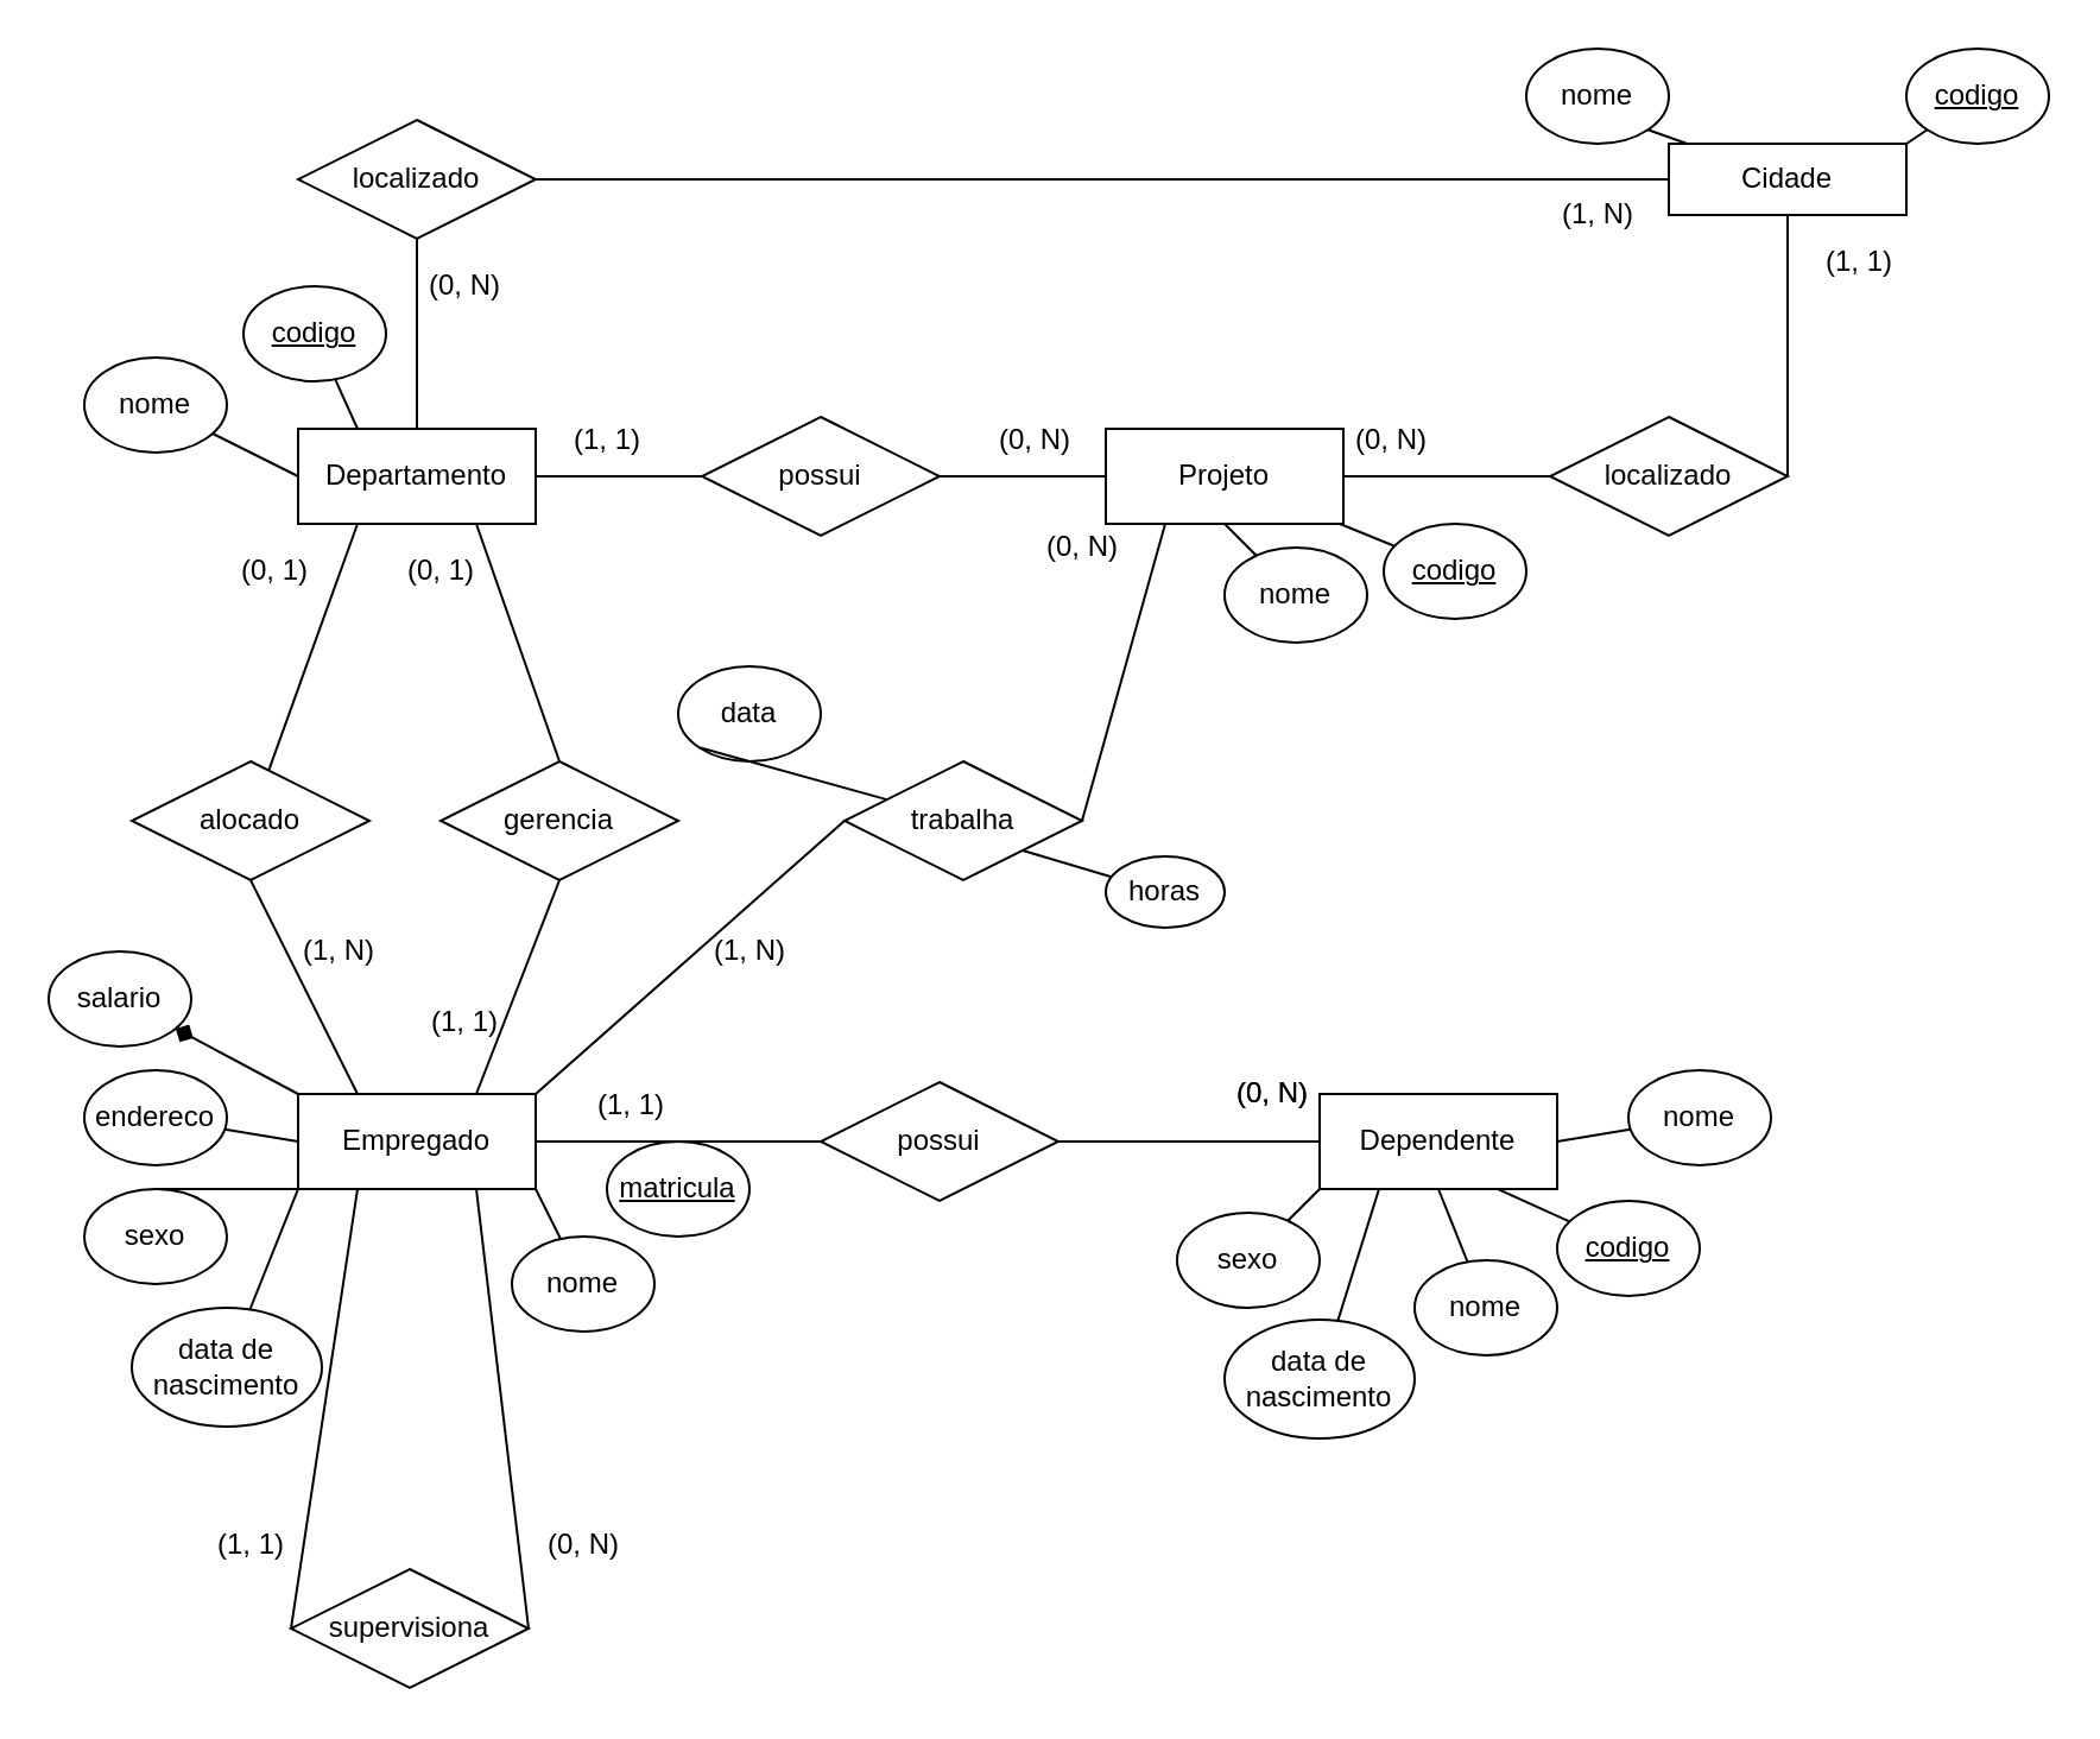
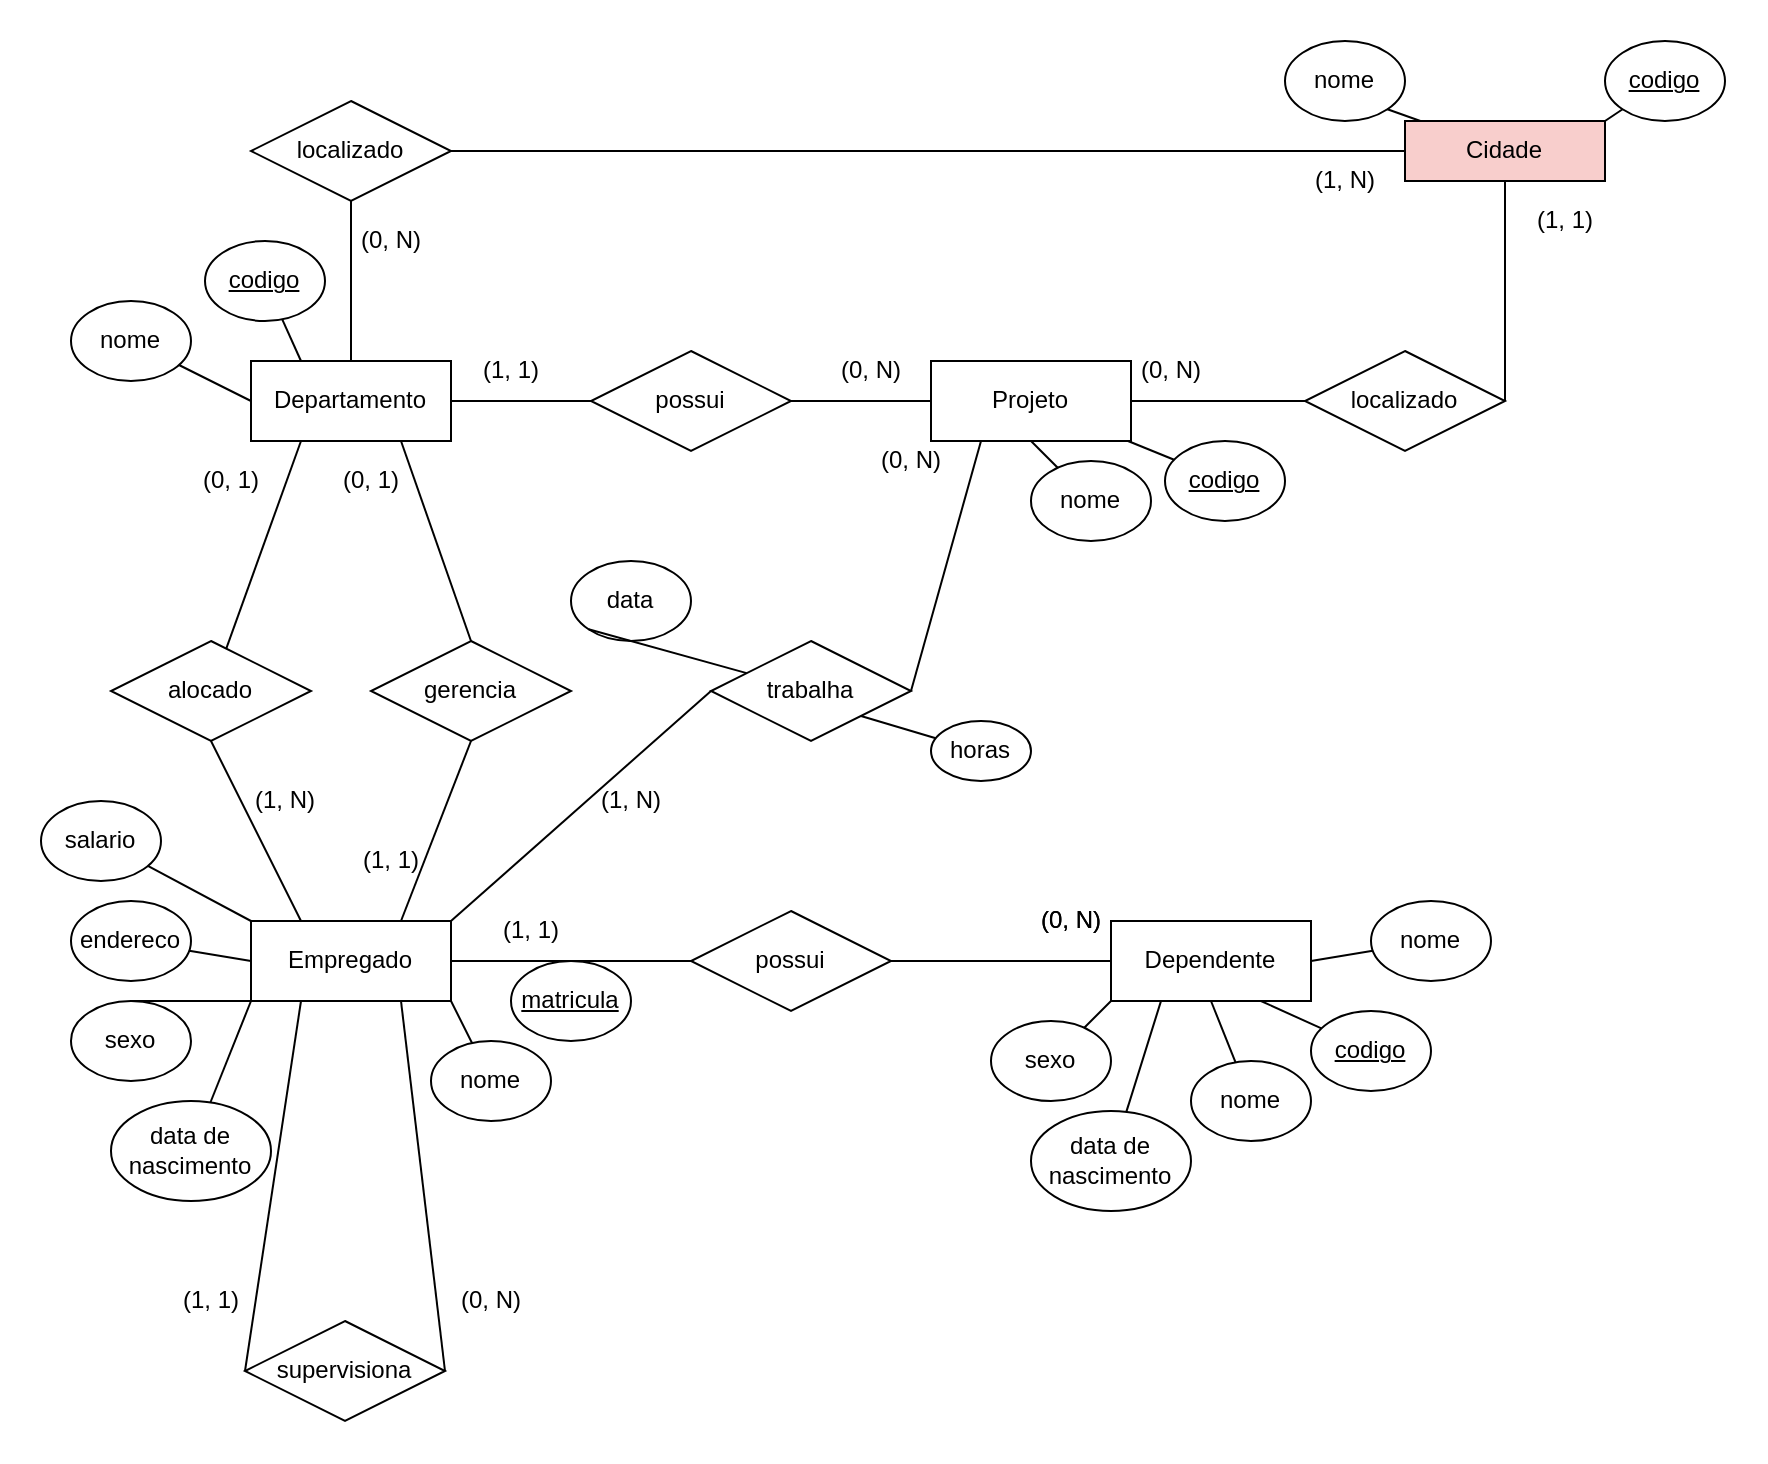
- <mxCell id="6" value="Cidade" style="whiteSpace=wrap;html=1;align=center;" parent="1" vertex="1"><mxGeometry x="702" y="60" width="100" height="30" as="geometry" /></mxCell>
+ <mxCell id="6" value="Cidade" style="whiteSpace=wrap;html=1;align=center;fillColor=#f8cecc;" parent="1" vertex="1"><mxGeometry x="702" y="60" width="100" height="30" as="geometry" /></mxCell>
- <mxCell id="40" value="" style="endArrow=diamond;html=1;rounded=0;exitX=0;exitY=0;exitDx=0;exitDy=0;" edge="1" parent="1" source="2" target="35"><mxGeometry relative="1" as="geometry"><mxPoint x="190" y="540" as="sourcePoint" /><mxPoint x="165" y="585" as="targetPoint" /></mxGeometry></mxCell>
+ <mxCell id="40" value="" style="endArrow=none;html=1;rounded=0;exitX=0;exitY=0;exitDx=0;exitDy=0;" edge="1" parent="1" source="2" target="35"><mxGeometry relative="1" as="geometry"><mxPoint x="190" y="540" as="sourcePoint" /><mxPoint x="165" y="585" as="targetPoint" /></mxGeometry></mxCell>
